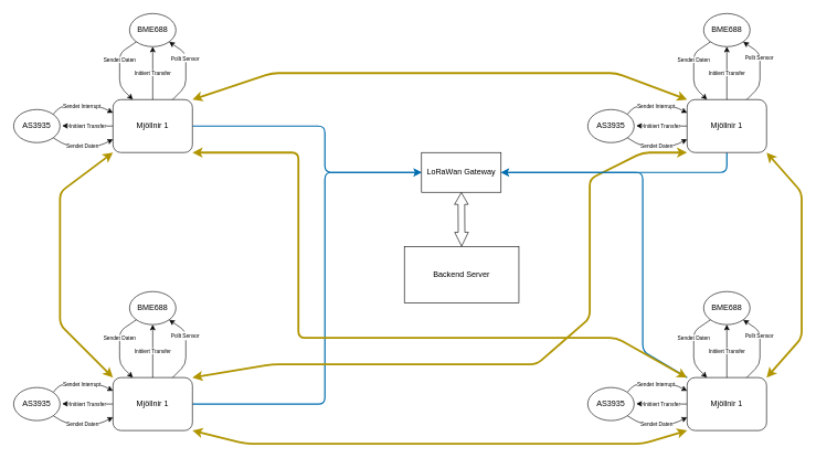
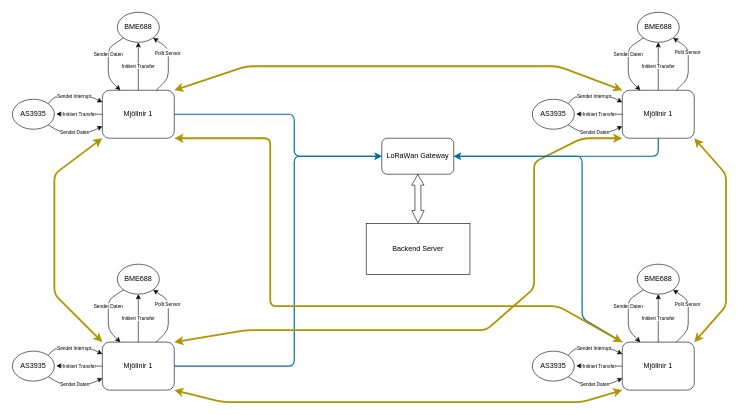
- <mxCell id="14" value="&lt;font style=&quot;font-size: 12px;&quot;&gt;LoRaWan Gateway&lt;/font&gt;" style="whiteSpace=wrap;html=1;fontSize=8;rounded=0;" vertex="1" parent="1"><mxGeometry x="636" y="230" width="120" height="60" as="geometry" /></mxCell>
+ <mxCell id="14" value="&lt;font style=&quot;font-size: 12px;&quot;&gt;LoRaWan Gateway&lt;/font&gt;" style="rounded=1;whiteSpace=wrap;html=1;fontSize=8;" vertex="1" parent="1"><mxGeometry x="636" y="230" width="120" height="60" as="geometry" /></mxCell>
